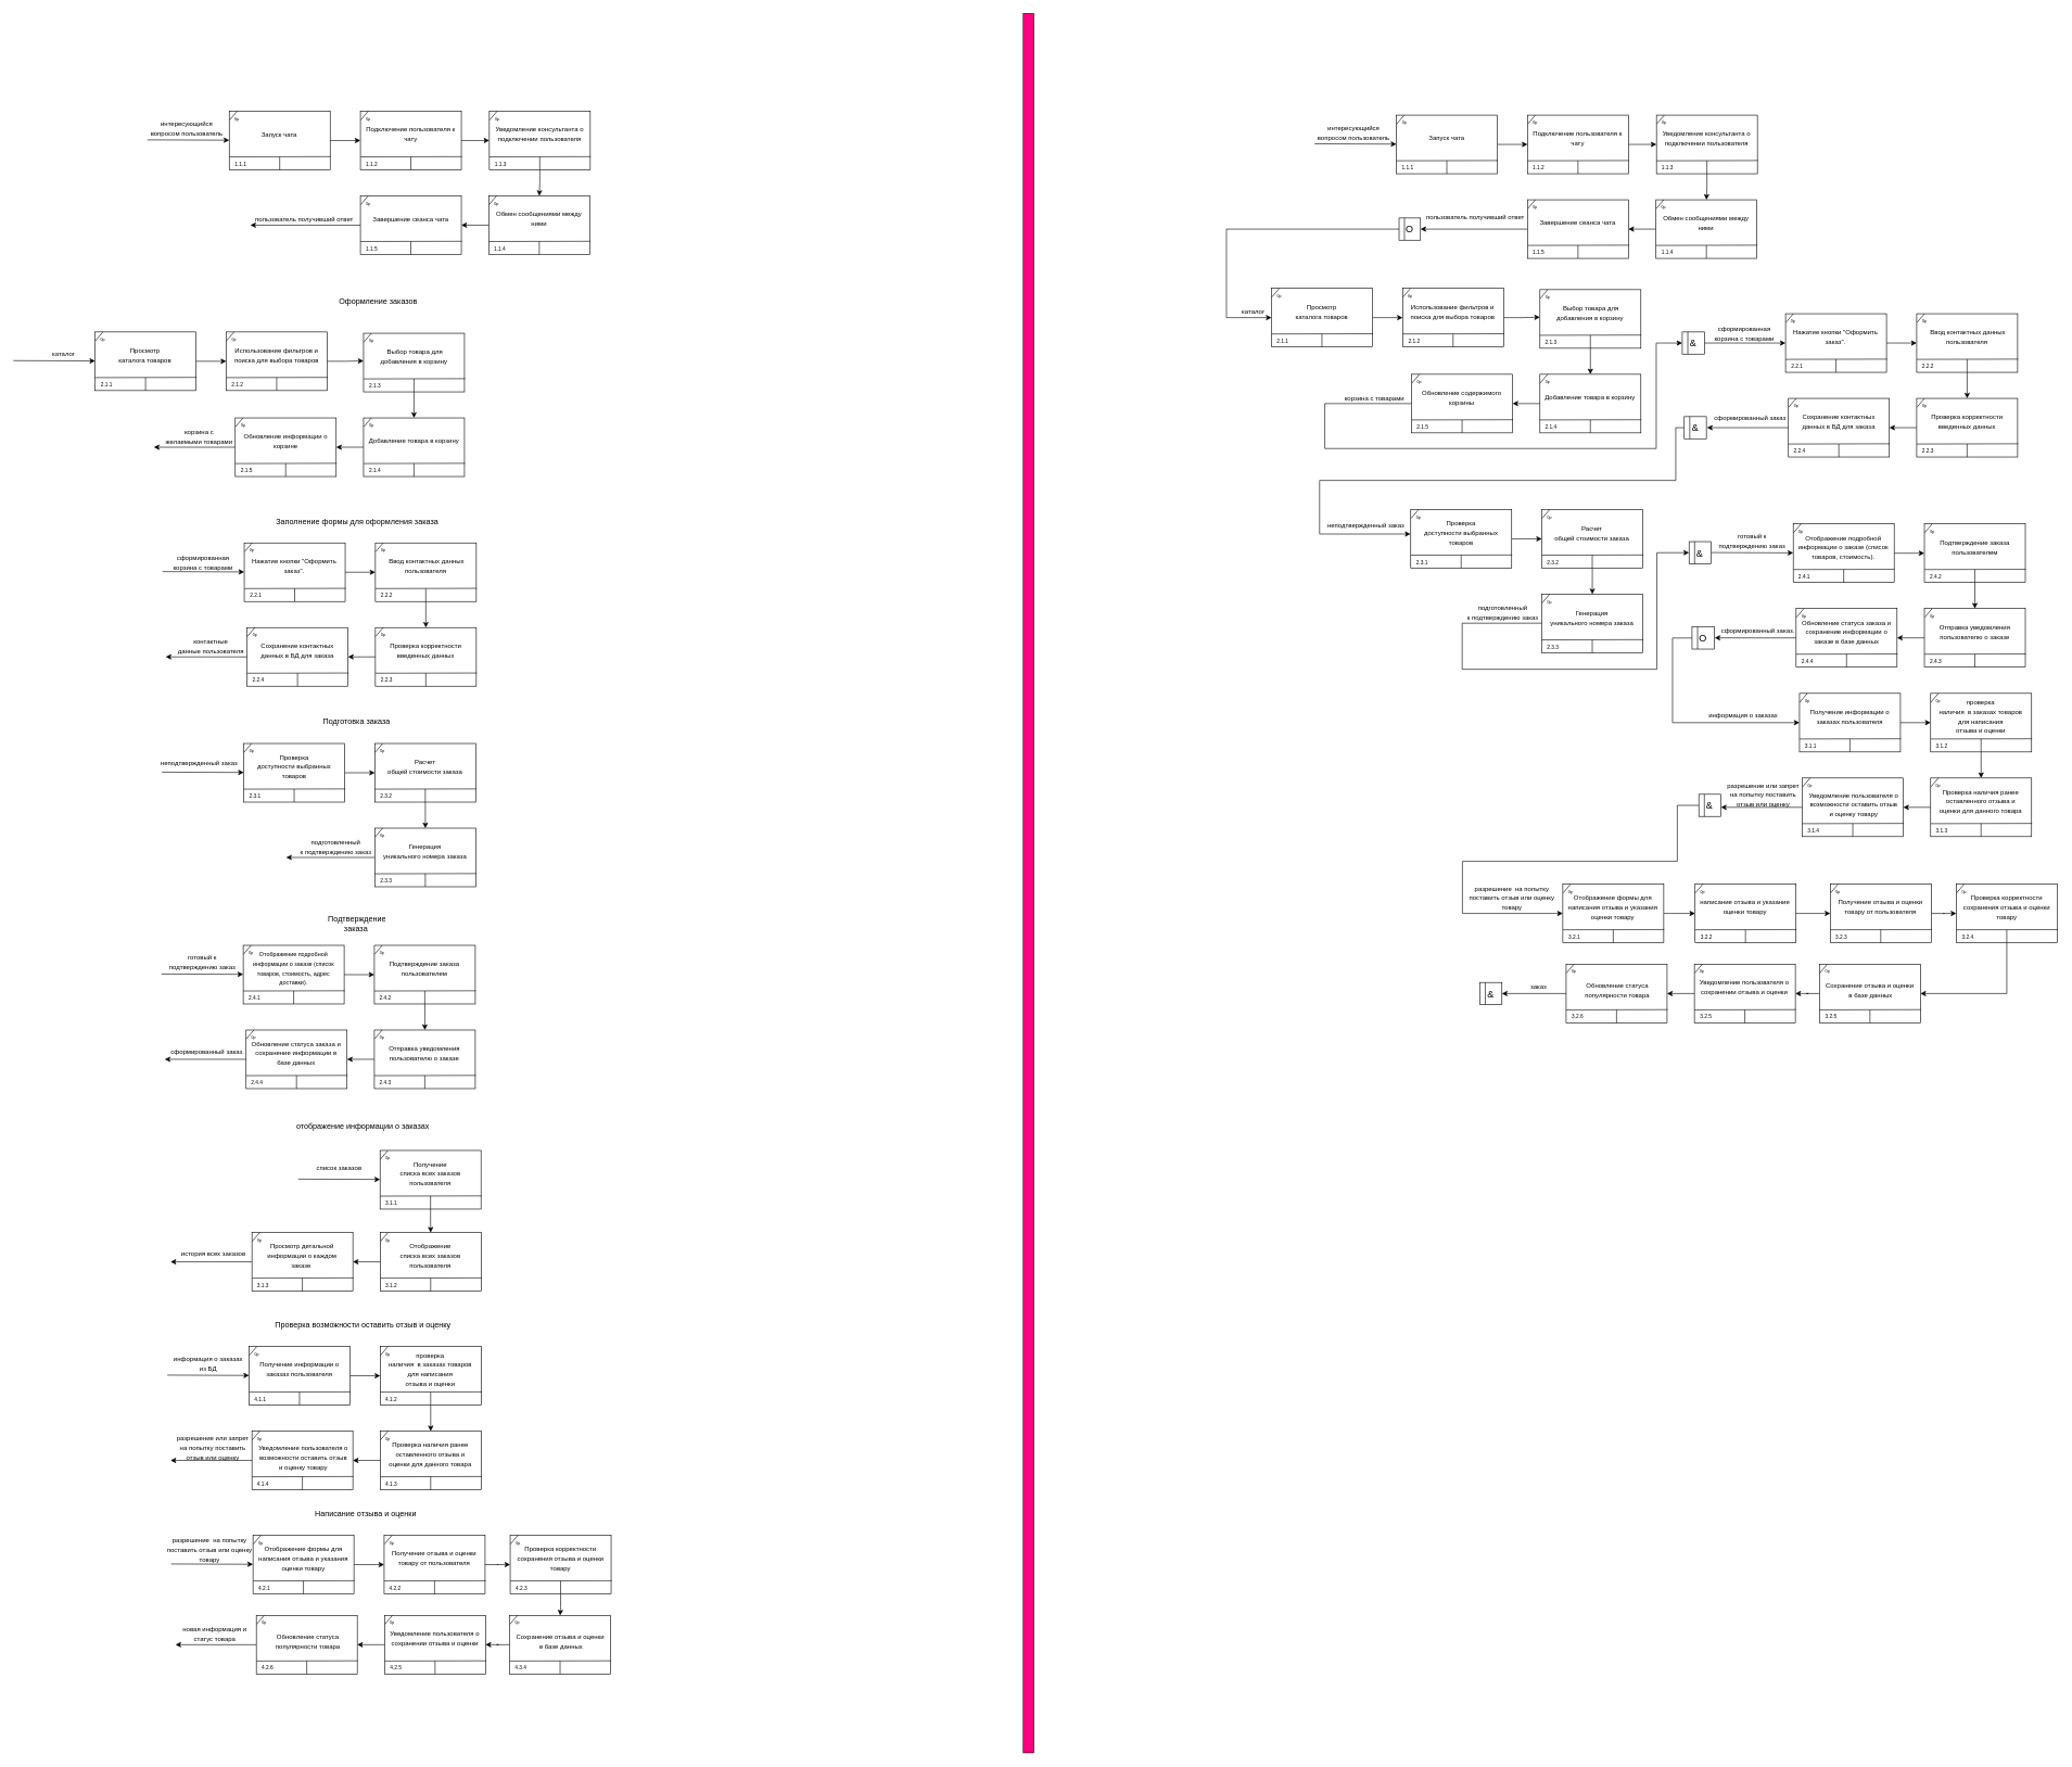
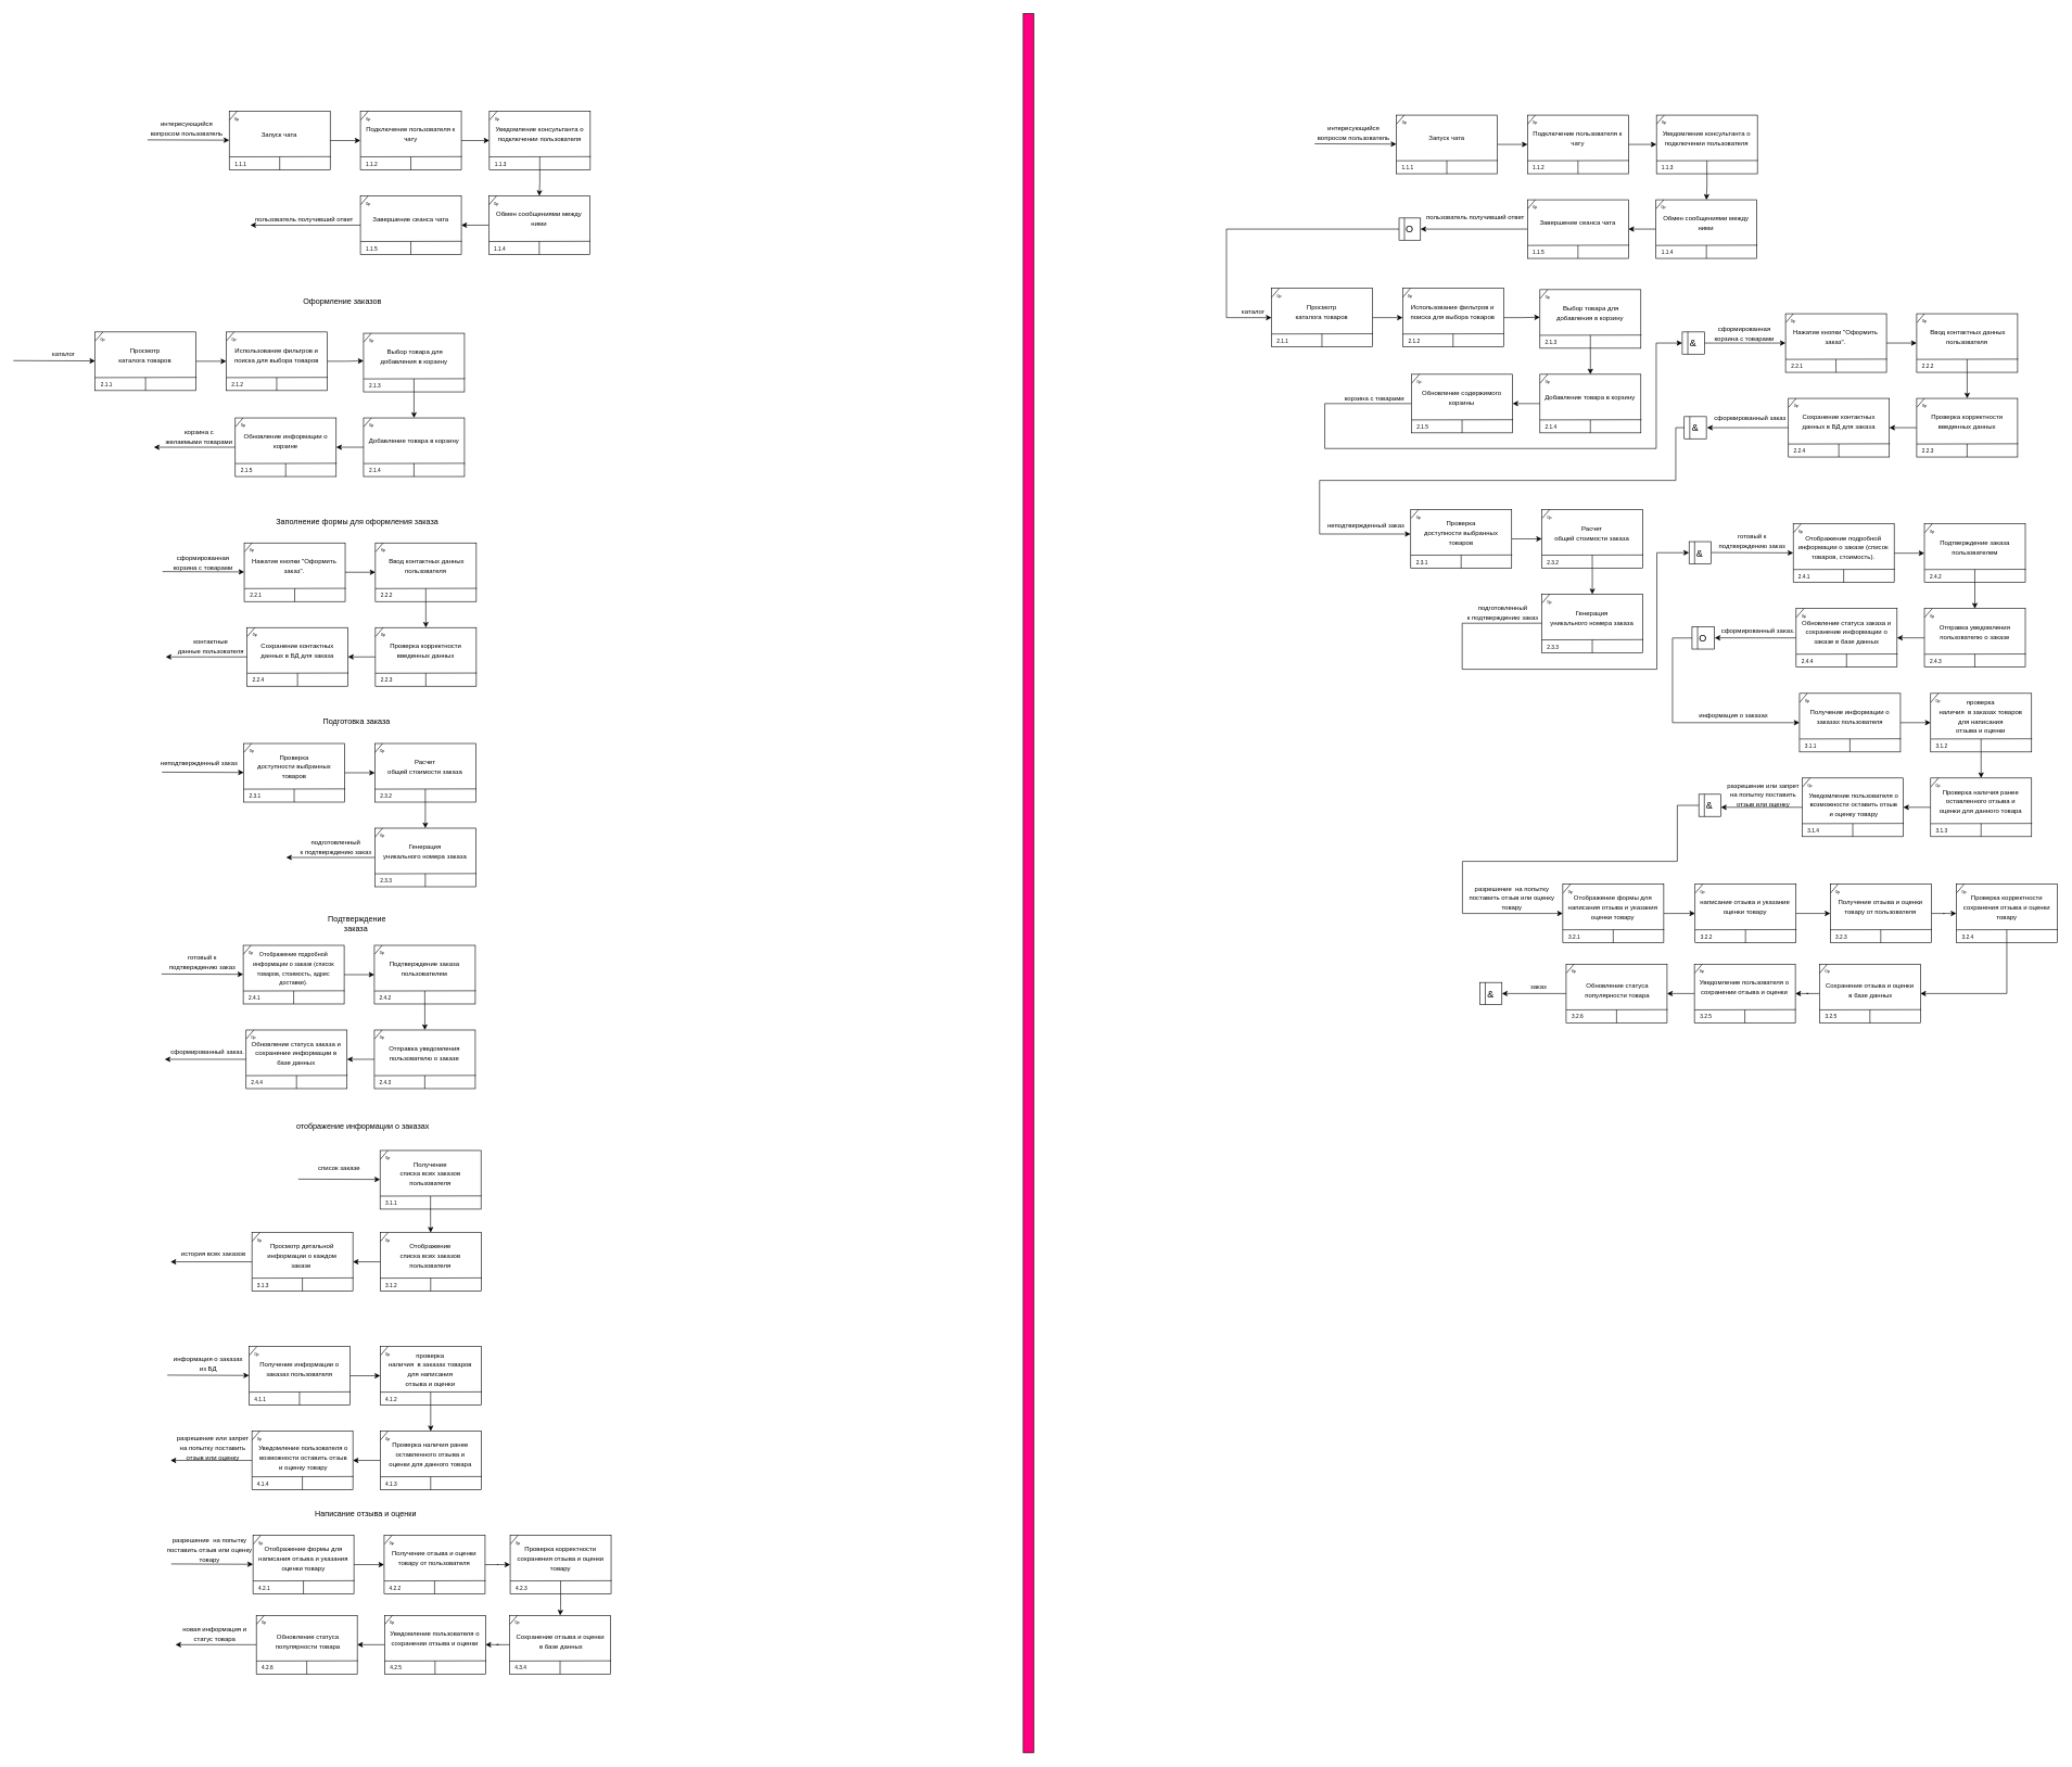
- <mxCell id="62" value="Оформление заказов" style="text;html=1;strokeColor=none;fillColor=none;align=center;verticalAlign=middle;whiteSpace=wrap;rounded=0;" parent="1" vertex="1"><mxGeometry x="512.62" y="448" width="135.19" height="30" as="geometry" /></mxCell>
+ <mxCell id="62" value="Оформление заказов" style="text;html=1;strokeColor=none;fillColor=none;align=center;verticalAlign=middle;whiteSpace=wrap;rounded=0;" parent="1" vertex="1"><mxGeometry x="457.62" y="448" width="135.19" height="30" as="geometry" /></mxCell>
- <mxCell id="535" value="&lt;font style=&quot;&quot;&gt;&lt;font style=&quot;font-size: 10px;&quot;&gt;информация о заказах&lt;/font&gt;&lt;br&gt;&lt;/font&gt;" style="text;html=1;strokeColor=none;fillColor=none;align=center;verticalAlign=middle;whiteSpace=wrap;rounded=0;" vertex="1" parent="1"><mxGeometry x="2594.19" y="1084" width="166.08" height="25" as="geometry" /></mxCell>
+ <mxCell id="535" value="&lt;font style=&quot;&quot;&gt;&lt;font style=&quot;font-size: 10px;&quot;&gt;информация о заказах&lt;/font&gt;&lt;br&gt;&lt;/font&gt;" style="text;html=1;strokeColor=none;fillColor=none;align=center;verticalAlign=middle;whiteSpace=wrap;rounded=0;" vertex="1" parent="1"><mxGeometry x="2579.19" y="1084" width="166.08" height="25" as="geometry" /></mxCell>
- <mxCell id="207" value="&lt;font style=&quot;&quot;&gt;&lt;font style=&quot;font-size: 10px;&quot;&gt;список заказов&lt;/font&gt;&lt;br&gt;&lt;/font&gt;" style="text;html=1;strokeColor=none;fillColor=none;align=center;verticalAlign=middle;whiteSpace=wrap;rounded=0;" parent="1" vertex="1"><mxGeometry x="461.05" y="1779" width="119.23" height="25" as="geometry" /></mxCell>
+ <mxCell id="207" value="&lt;font style=&quot;&quot;&gt;&lt;font style=&quot;font-size: 10px;&quot;&gt;список заказе&lt;/font&gt;&lt;br&gt;&lt;/font&gt;" style="text;html=1;strokeColor=none;fillColor=none;align=center;verticalAlign=middle;whiteSpace=wrap;rounded=0;" parent="1" vertex="1"><mxGeometry x="461.05" y="1779" width="119.23" height="25" as="geometry" /></mxCell>
- <mxCell id="226" value="Проверка возможности оставить отзыв и оценку" style="text;html=1;strokeColor=none;fillColor=none;align=center;verticalAlign=middle;whiteSpace=wrap;rounded=0;" parent="1" vertex="1"><mxGeometry x="403.25" y="2019" width="308" height="30" as="geometry" /></mxCell>
